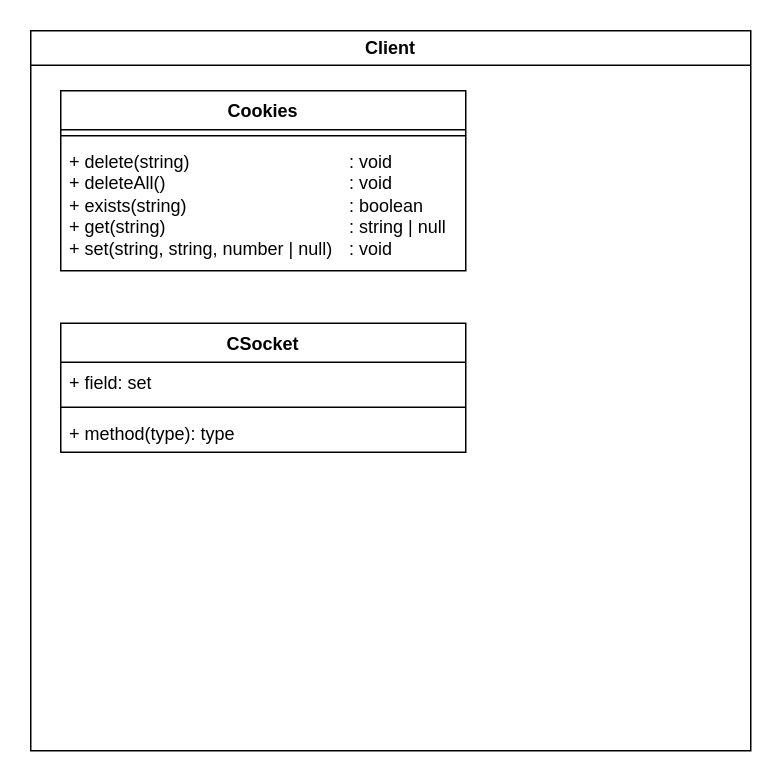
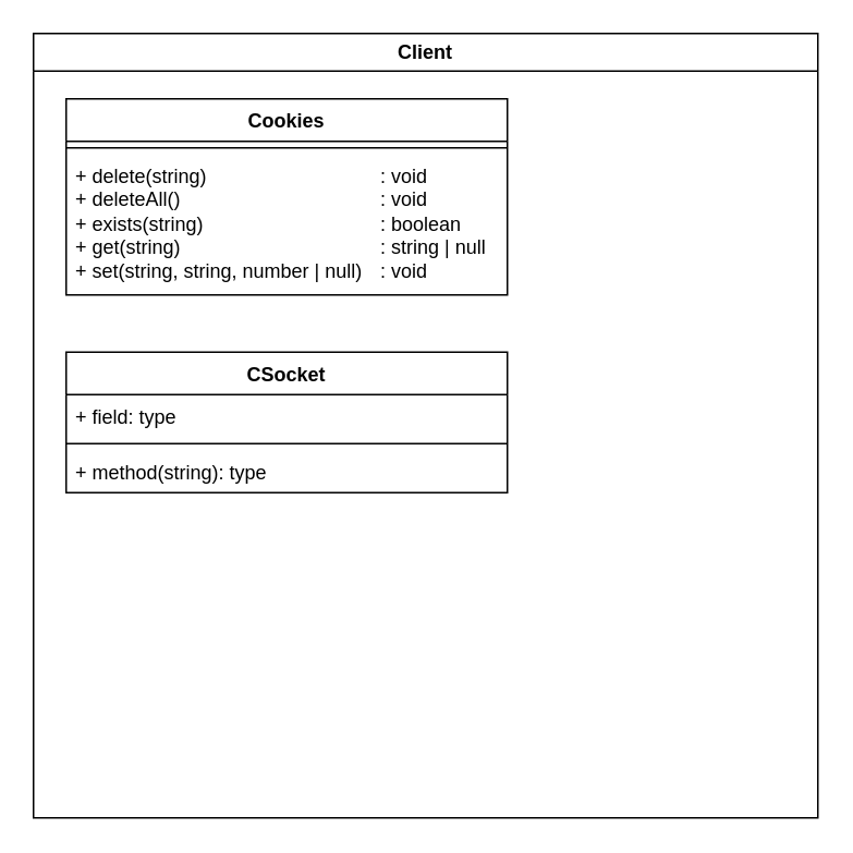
- <mxCell id="7" value="+ field: set" style="text;strokeColor=none;fillColor=none;align=left;verticalAlign=top;spacingLeft=4;spacingRight=4;overflow=hidden;rotatable=0;points=[[0,0.5],[1,0.5]];portConstraint=eastwest;whiteSpace=wrap;html=1;" vertex="1" parent="6"><mxGeometry y="26" width="270" height="26" as="geometry" /></mxCell>
+ <mxCell id="7" value="+ field: type" style="text;strokeColor=none;fillColor=none;align=left;verticalAlign=top;spacingLeft=4;spacingRight=4;overflow=hidden;rotatable=0;points=[[0,0.5],[1,0.5]];portConstraint=eastwest;whiteSpace=wrap;html=1;" vertex="1" parent="6"><mxGeometry y="26" width="270" height="26" as="geometry" /></mxCell>
- <mxCell id="9" value="+ method(type): type" style="text;strokeColor=none;fillColor=none;align=left;verticalAlign=top;spacingLeft=4;spacingRight=4;overflow=hidden;rotatable=0;points=[[0,0.5],[1,0.5]];portConstraint=eastwest;whiteSpace=wrap;html=1;" vertex="1" parent="6"><mxGeometry y="60" width="270" height="26" as="geometry" /></mxCell>
+ <mxCell id="9" value="+ method(string): type" style="text;strokeColor=none;fillColor=none;align=left;verticalAlign=top;spacingLeft=4;spacingRight=4;overflow=hidden;rotatable=0;points=[[0,0.5],[1,0.5]];portConstraint=eastwest;whiteSpace=wrap;html=1;" vertex="1" parent="6"><mxGeometry y="60" width="270" height="26" as="geometry" /></mxCell>
